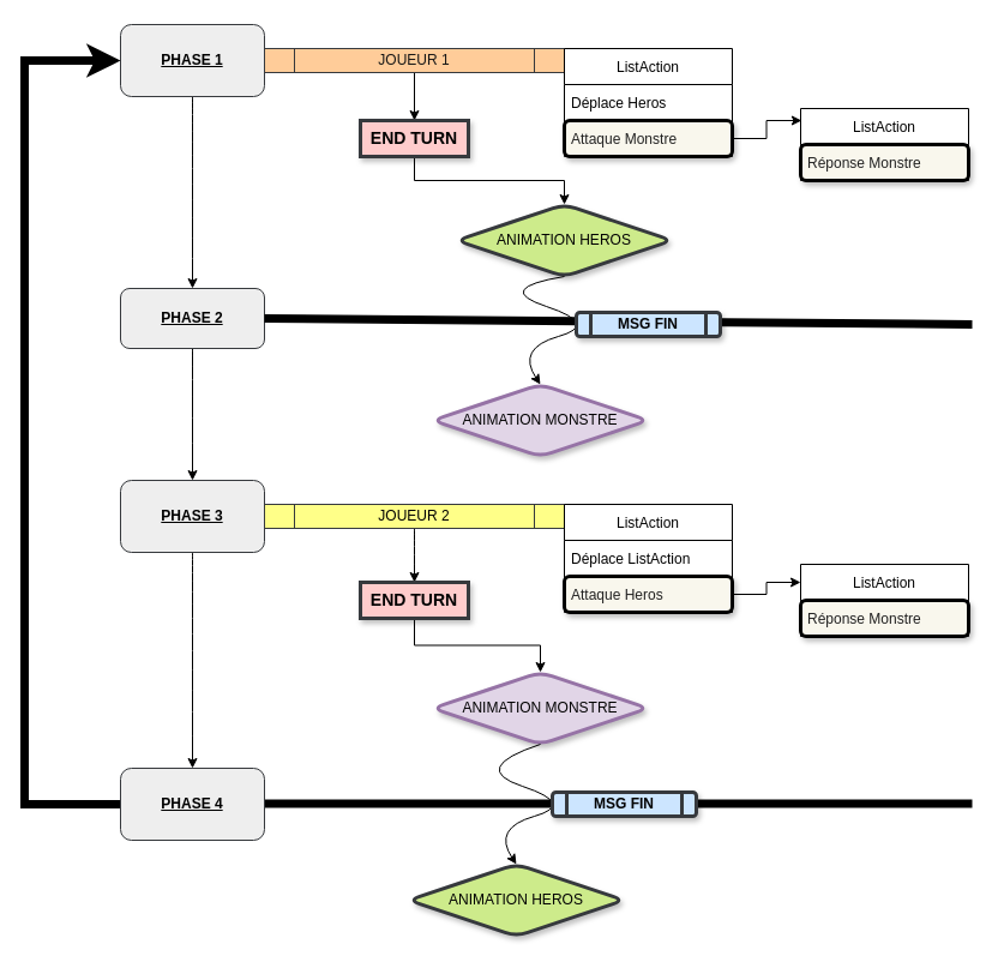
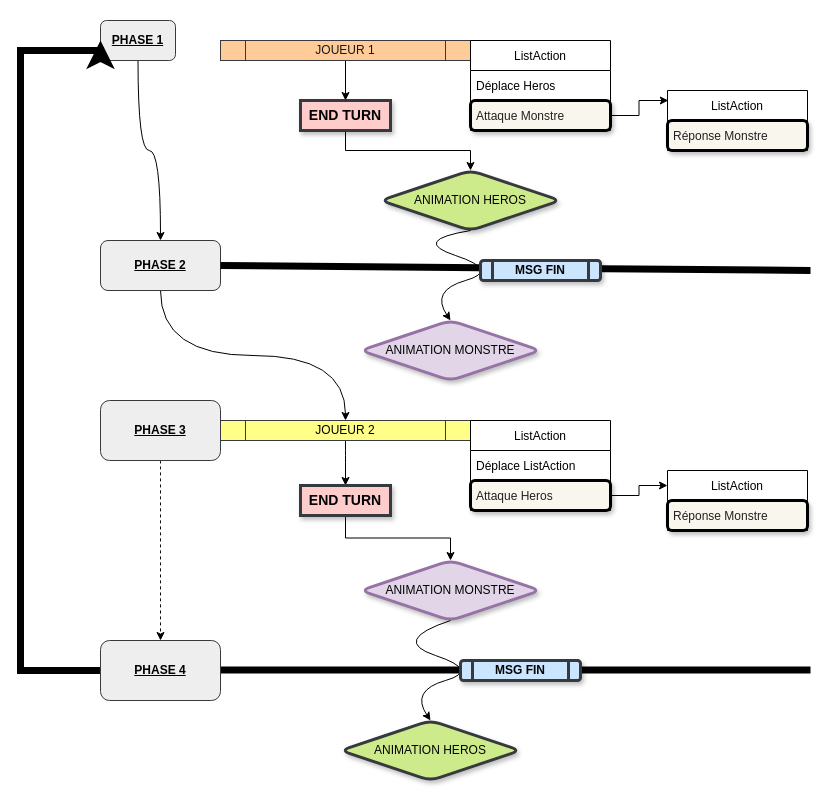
- <mxCell id="4" value="PHASE 1" style="rounded=1;whiteSpace=wrap;html=1;fillColor=#eeeeee;strokeColor=#36393d;fontColor=#000000;fontStyle=5" vertex="1" parent="1"><mxGeometry x="100" y="20" width="120" height="60" as="geometry" /></mxCell>
+ <mxCell id="4" value="PHASE 1" style="rounded=1;whiteSpace=wrap;html=1;fillColor=#eeeeee;strokeColor=#36393d;fontColor=#000000;fontStyle=5" vertex="1" parent="1"><mxGeometry x="100" y="20" width="75" height="40" as="geometry" /></mxCell>
- <mxCell id="5" style="edgeStyle=orthogonalEdgeStyle;curved=1;rounded=0;orthogonalLoop=1;jettySize=auto;html=1;fontColor=#050505;" edge="1" parent="1" source="6" target="8"><mxGeometry relative="1" as="geometry" /></mxCell>
+ <mxCell id="5" style="edgeStyle=orthogonalEdgeStyle;curved=1;rounded=0;orthogonalLoop=1;jettySize=auto;html=1;fontColor=#050505;" edge="1" parent="1" source="6" target="27"><mxGeometry relative="1" as="geometry" /></mxCell>
- <mxCell id="7" style="edgeStyle=orthogonalEdgeStyle;curved=1;rounded=0;orthogonalLoop=1;jettySize=auto;html=1;entryX=0.5;entryY=0;entryDx=0;entryDy=0;fontColor=#050505;" edge="1" parent="1" source="8" target="10"><mxGeometry relative="1" as="geometry" /></mxCell>
+ <mxCell id="7" style="edgeStyle=orthogonalEdgeStyle;curved=1;rounded=0;orthogonalLoop=1;jettySize=auto;html=1;entryX=0.5;entryY=0;entryDx=0;entryDy=0;fontColor=#050505;dashed=1;" edge="1" parent="1" source="8" target="10"><mxGeometry relative="1" as="geometry" /></mxCell>
